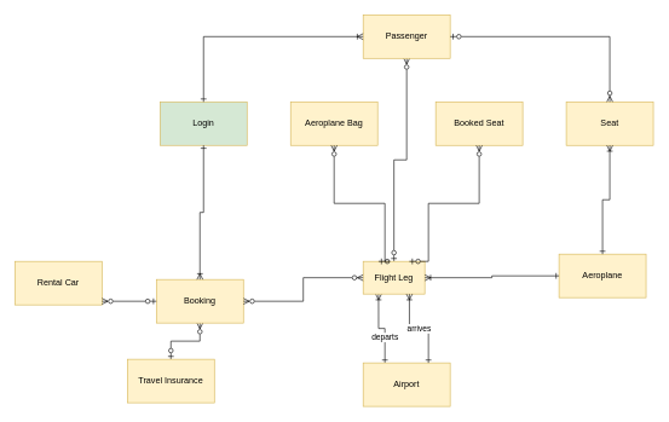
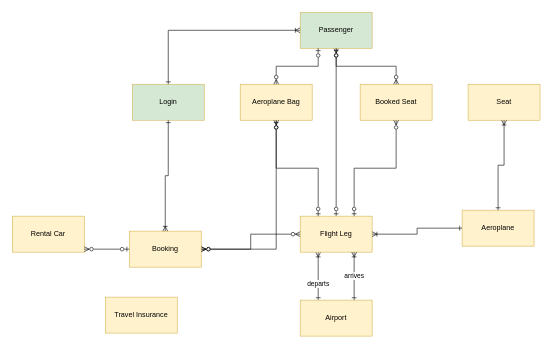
- <mxCell id="10" value="Passenger" style="rounded=0;whiteSpace=wrap;html=1;fillColor=#fff2cc;strokeColor=#d6b656;" parent="1" vertex="1"><mxGeometry x="500" y="20" width="120" height="60" as="geometry" /></mxCell>
+ <mxCell id="10" value="Passenger" style="rounded=0;whiteSpace=wrap;html=1;fillColor=#d5e8d4;strokeColor=#d6b656;" parent="1" vertex="1"><mxGeometry x="500" y="20" width="120" height="60" as="geometry" /></mxCell>
- <mxCell id="25" style="edgeStyle=orthogonalEdgeStyle;rounded=0;orthogonalLoop=1;jettySize=auto;html=1;startArrow=ERzeroToOne;startFill=0;endArrow=ERzeroToMany;endFill=0;" parent="1" source="10" target="11" edge="1"><mxGeometry relative="1" as="geometry"><mxPoint x="640" y="430" as="sourcePoint" /><mxPoint x="720" y="430" as="targetPoint" /></mxGeometry></mxCell>
+ <mxCell id="25" style="edgeStyle=orthogonalEdgeStyle;rounded=0;orthogonalLoop=1;jettySize=auto;html=1;startArrow=ERzeroToOne;startFill=0;endArrow=ERzeroToMany;endFill=0;" parent="1" source="10" target="23" edge="1"><mxGeometry relative="1" as="geometry"><mxPoint x="640" y="430" as="sourcePoint" /><mxPoint x="720" y="430" as="targetPoint" /></mxGeometry></mxCell>
+ <mxCell id="22" style="edgeStyle=orthogonalEdgeStyle;rounded=0;orthogonalLoop=1;jettySize=auto;html=1;startArrow=ERzeroToOne;startFill=0;endArrow=ERzeroToMany;endFill=0;exitX=0.25;exitY=1;exitDx=0;exitDy=0;" parent="1" source="10" target="5" edge="1"><mxGeometry relative="1" as="geometry"><mxPoint x="630" y="420" as="sourcePoint" /><mxPoint x="710" y="420" as="targetPoint" /></mxGeometry></mxCell>
- <mxCell id="9" value="Flight Leg" style="rounded=0;whiteSpace=wrap;html=1;fillColor=#fff2cc;strokeColor=#d6b656;" parent="1" vertex="1"><mxGeometry x="500" y="360" width="85" height="45" as="geometry" /></mxCell>
+ <mxCell id="9" value="Flight Leg" style="rounded=0;whiteSpace=wrap;html=1;fillColor=#fff2cc;strokeColor=#d6b656;" parent="1" vertex="1"><mxGeometry x="500" y="360" width="120" height="60" as="geometry" /></mxCell>
- <mxCell id="2" style="edgeStyle=orthogonalEdgeStyle;rounded=0;orthogonalLoop=1;jettySize=auto;html=1;startArrow=ERzeroToMany;startFill=0;endArrow=ERzeroToOne;endFill=0;" parent="1" source="3" target="4" edge="1"><mxGeometry relative="1" as="geometry" /></mxCell>
+ <mxCell id="2" style="edgeStyle=orthogonalEdgeStyle;rounded=0;orthogonalLoop=1;jettySize=auto;html=1;startArrow=ERzeroToMany;startFill=0;endArrow=ERzeroToOne;endFill=0;" parent="1" source="3" target="5" edge="1"><mxGeometry relative="1" as="geometry" /></mxCell>
